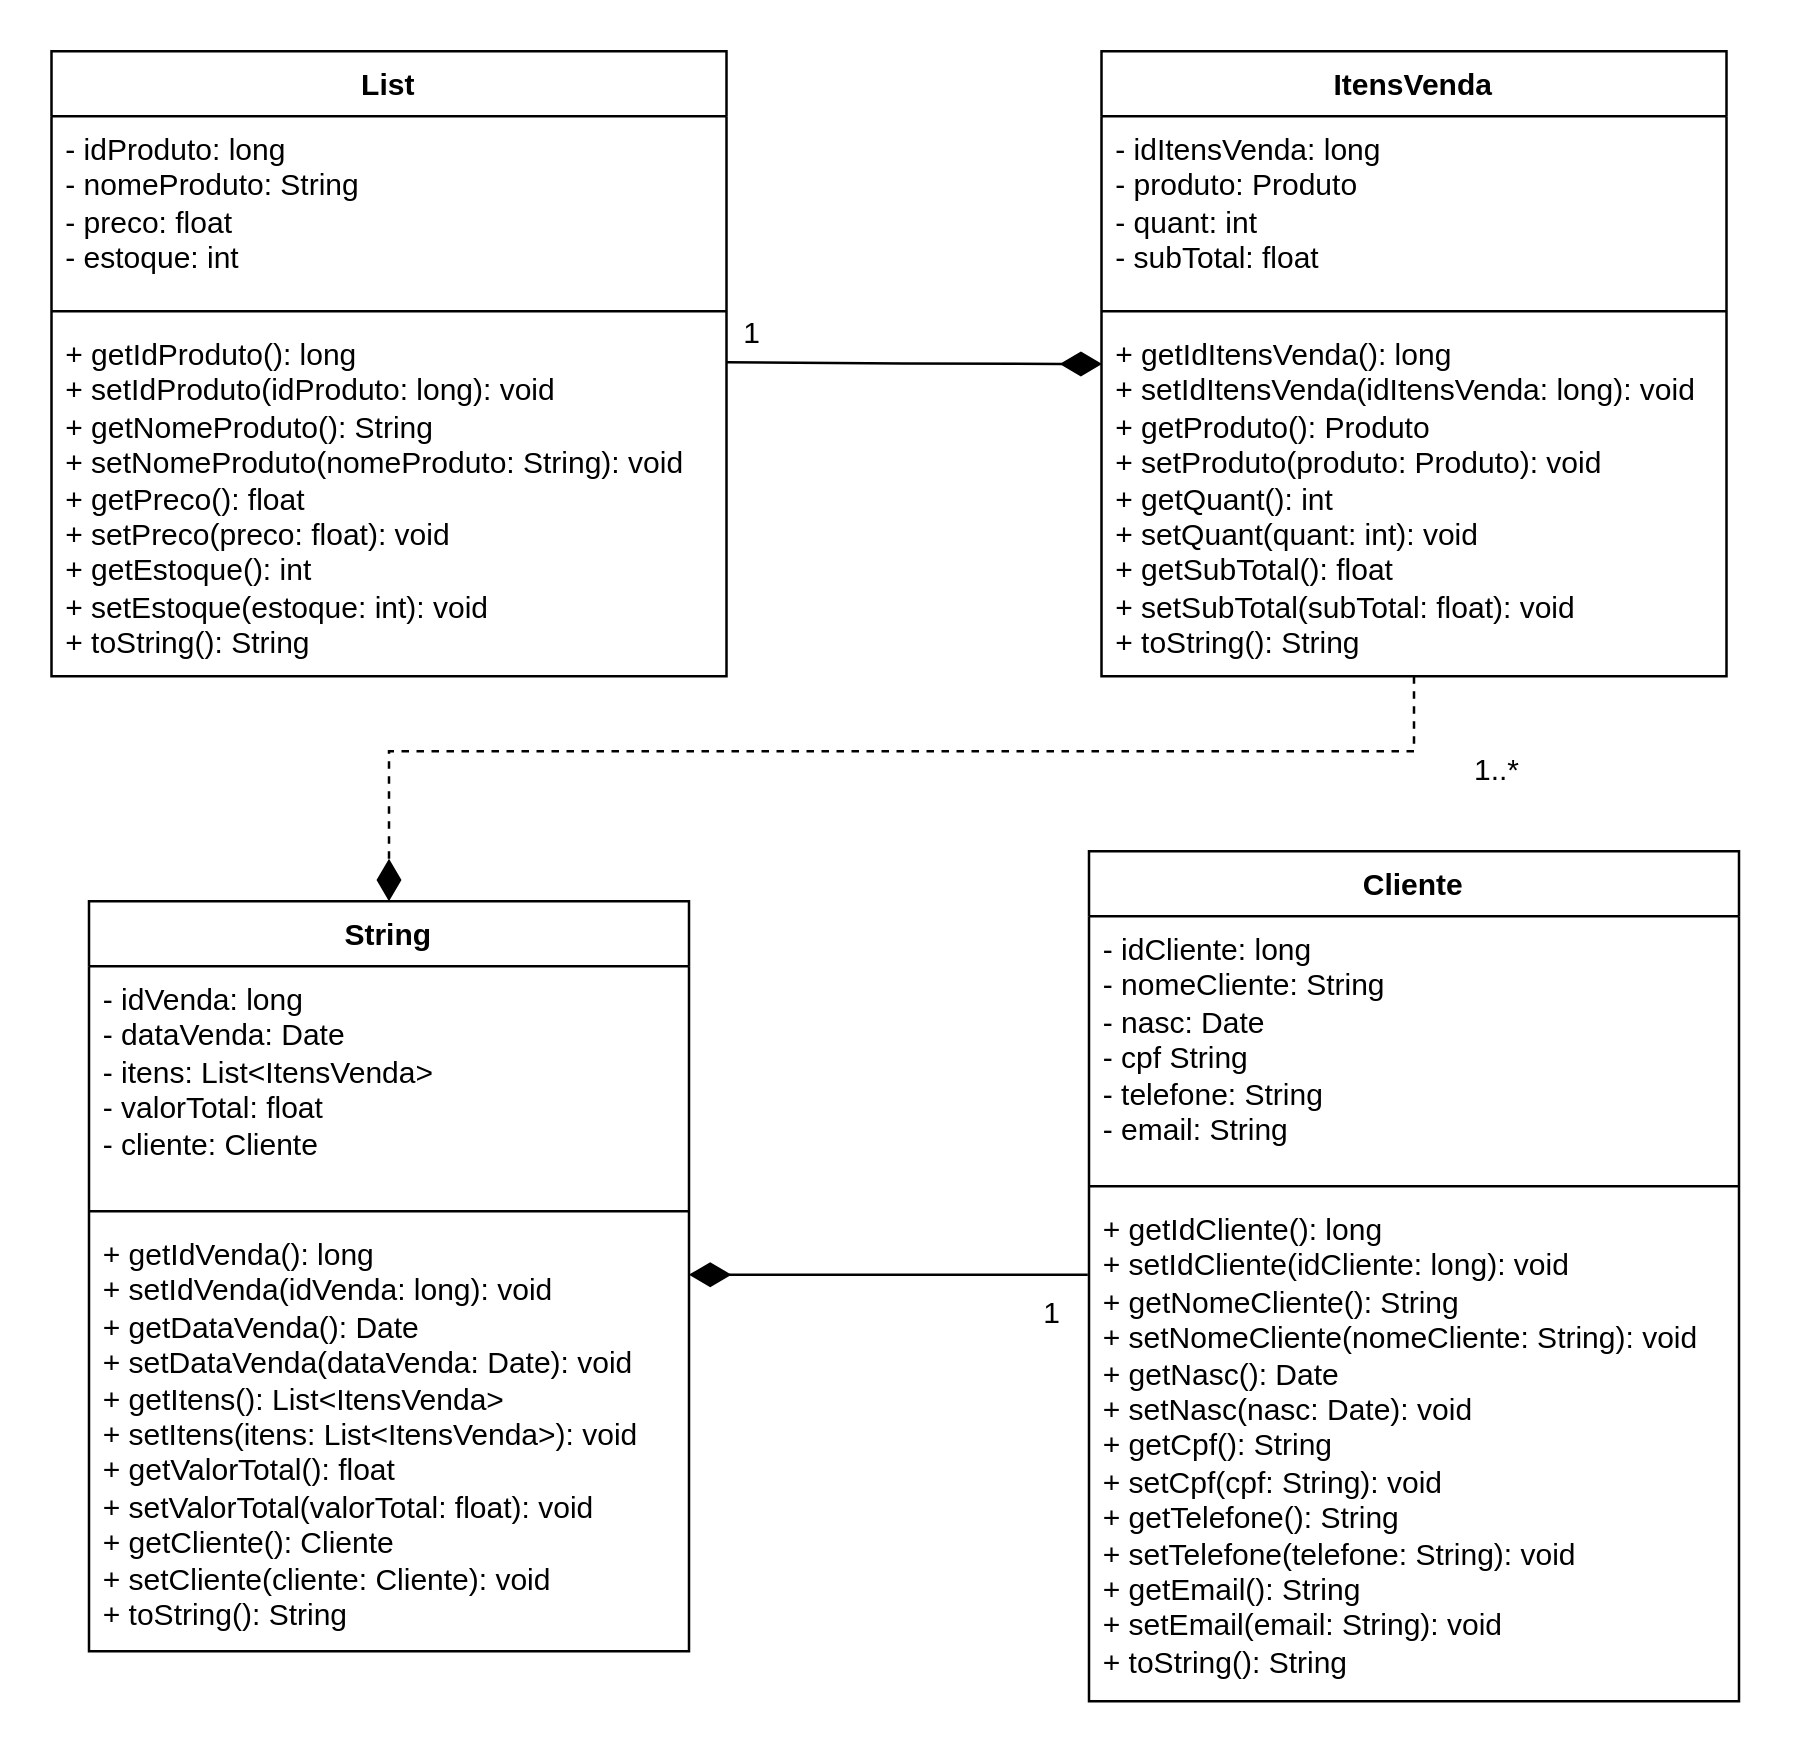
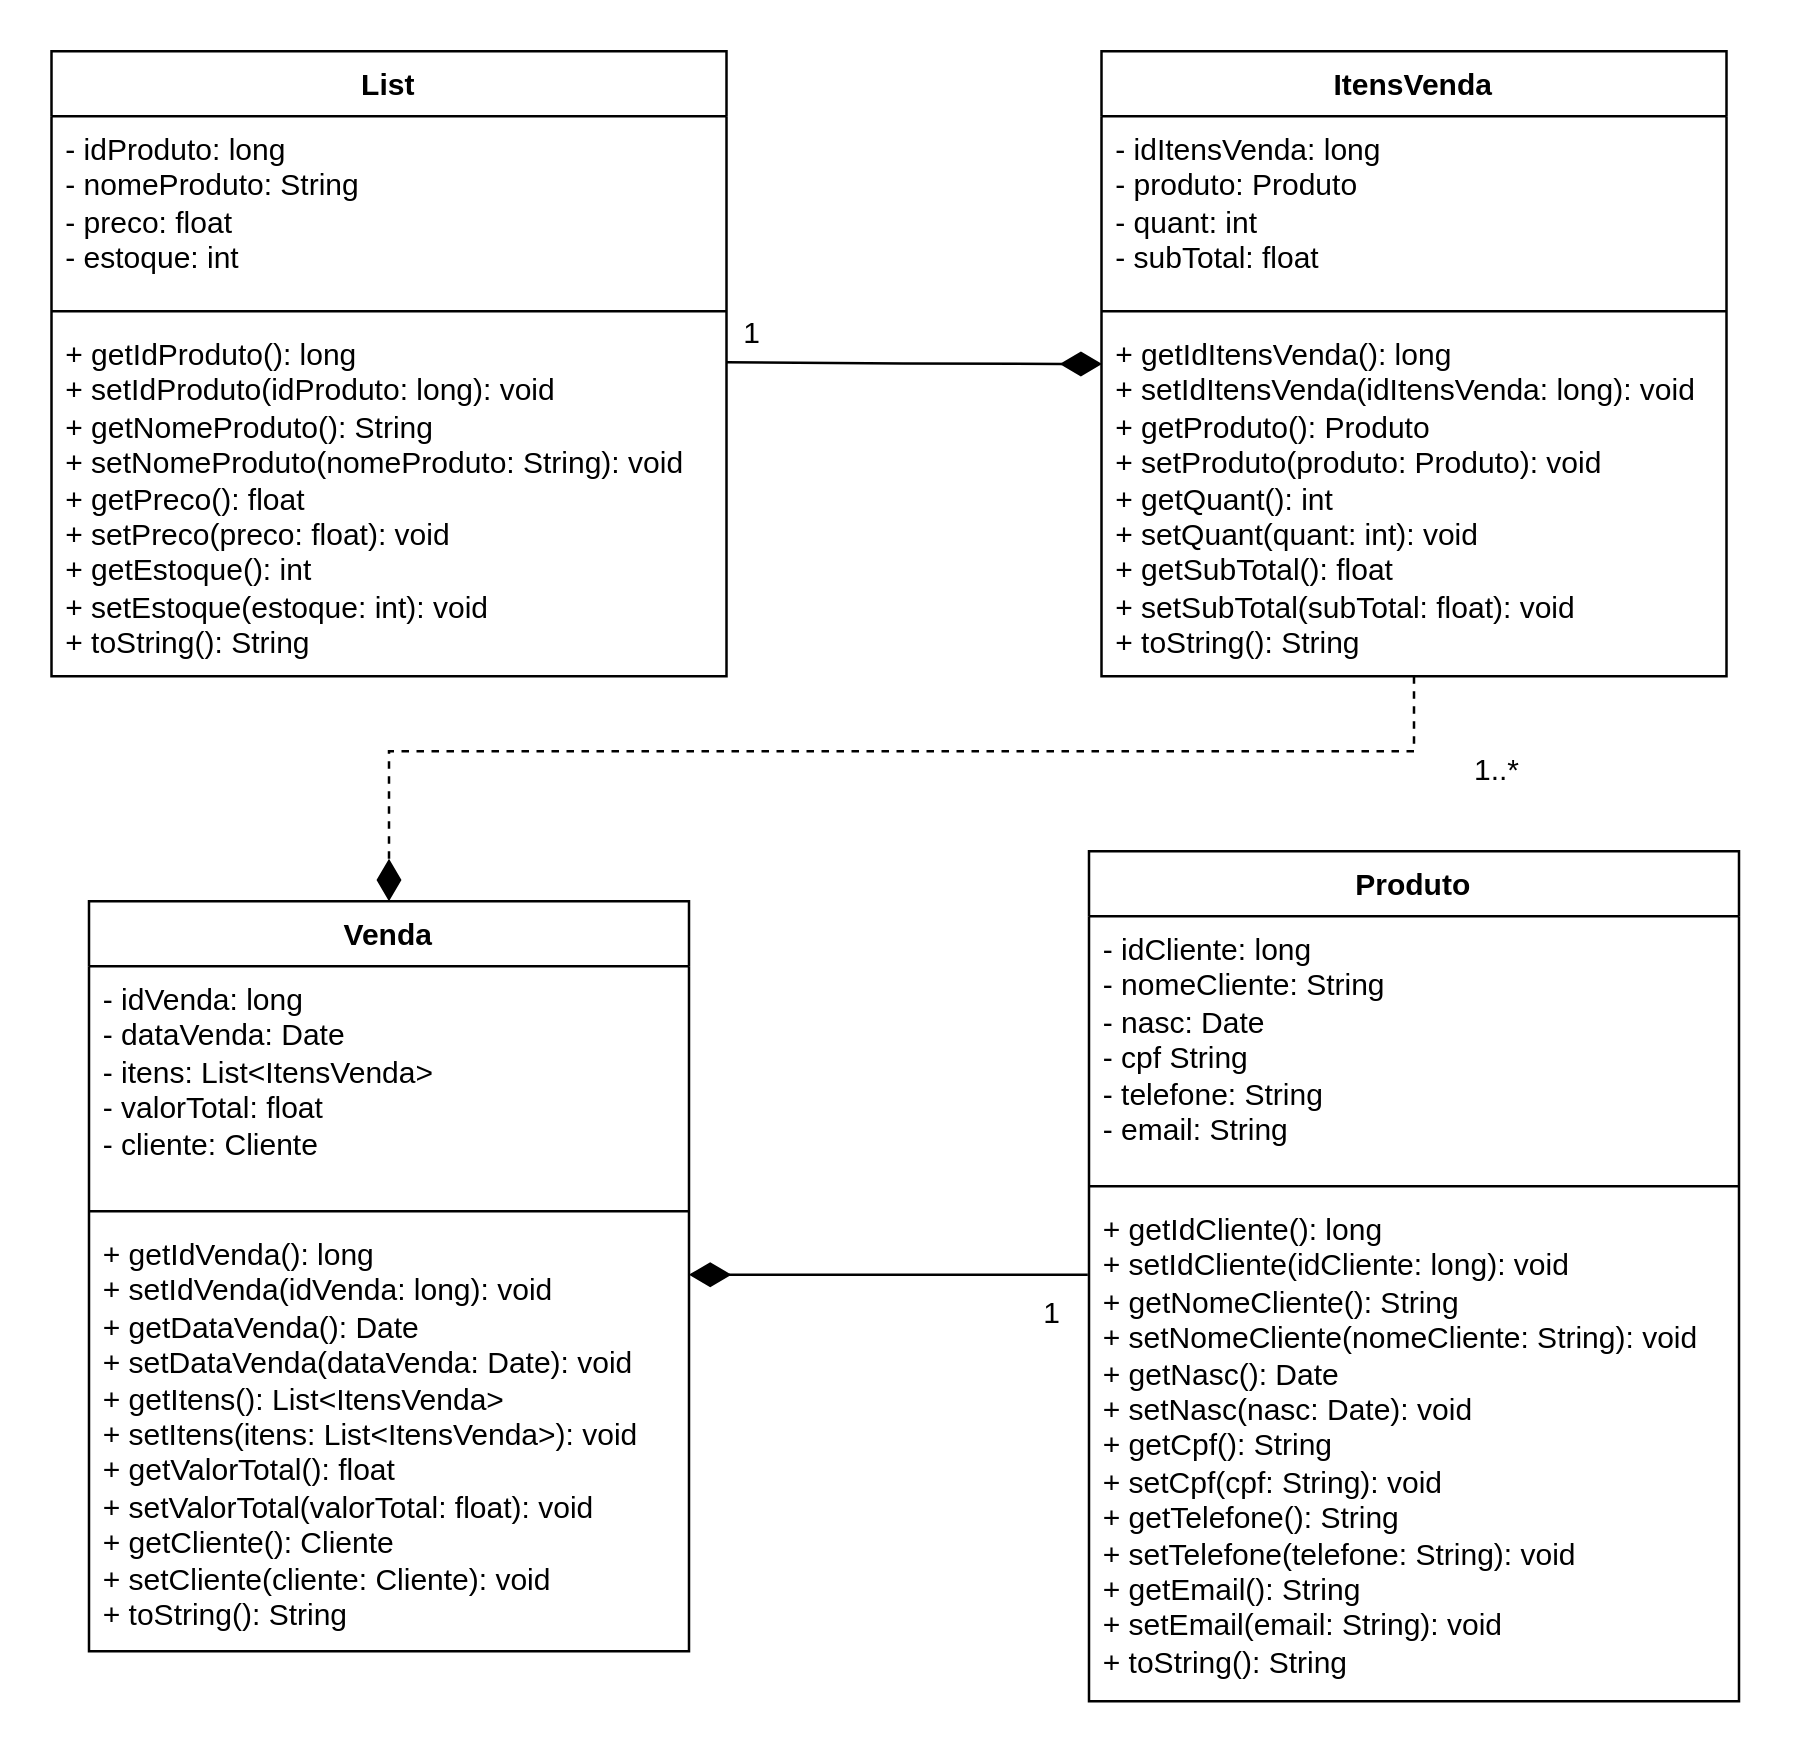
- <mxCell id="6" value="Cliente" style="swimlane;fontStyle=1;align=center;verticalAlign=top;childLayout=stackLayout;horizontal=1;startSize=26;horizontalStack=0;resizeParent=1;resizeParentMax=0;resizeLast=0;collapsible=1;marginBottom=0;whiteSpace=wrap;html=1;" vertex="1" parent="1"><mxGeometry x="435" y="340" width="260" height="340" as="geometry"><mxRectangle x="495" y="400" width="80" height="30" as="alternateBounds" /></mxGeometry></mxCell>
+ <mxCell id="6" value="Produto" style="swimlane;fontStyle=1;align=center;verticalAlign=top;childLayout=stackLayout;horizontal=1;startSize=26;horizontalStack=0;resizeParent=1;resizeParentMax=0;resizeLast=0;collapsible=1;marginBottom=0;whiteSpace=wrap;html=1;" vertex="1" parent="1"><mxGeometry x="435" y="340" width="260" height="340" as="geometry"><mxRectangle x="495" y="400" width="80" height="30" as="alternateBounds" /></mxGeometry></mxCell>
- <mxCell id="15" value="String" style="swimlane;fontStyle=1;align=center;verticalAlign=top;childLayout=stackLayout;horizontal=1;startSize=26;horizontalStack=0;resizeParent=1;resizeParentMax=0;resizeLast=0;collapsible=1;marginBottom=0;whiteSpace=wrap;html=1;" vertex="1" parent="1"><mxGeometry x="35" y="360" width="240" height="300" as="geometry" /></mxCell>
+ <mxCell id="15" value="Venda" style="swimlane;fontStyle=1;align=center;verticalAlign=top;childLayout=stackLayout;horizontal=1;startSize=26;horizontalStack=0;resizeParent=1;resizeParentMax=0;resizeLast=0;collapsible=1;marginBottom=0;whiteSpace=wrap;html=1;" vertex="1" parent="1"><mxGeometry x="35" y="360" width="240" height="300" as="geometry" /></mxCell>
